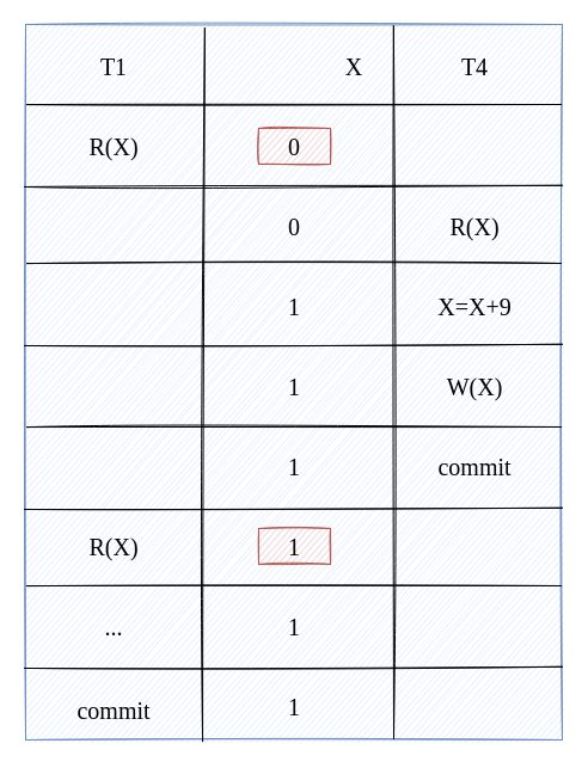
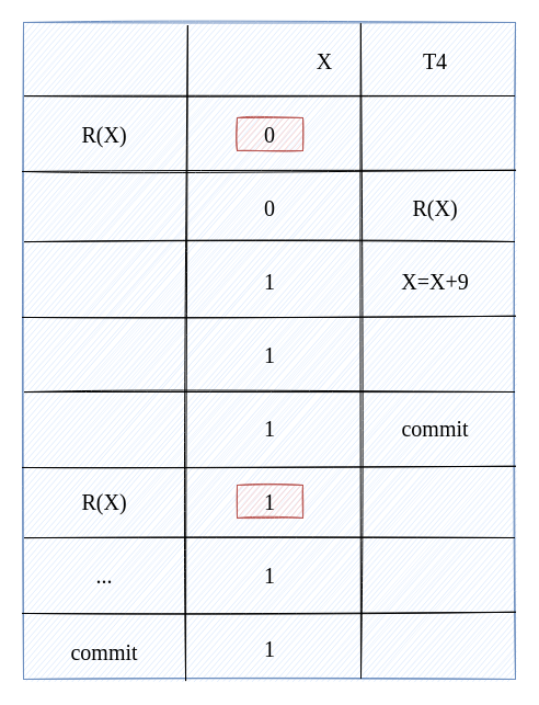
- <mxCell id="13" value="T1" style="text;html=1;strokeColor=none;fillColor=none;align=center;verticalAlign=middle;whiteSpace=wrap;rounded=0;sketch=1;fontSize=20;fontFamily=Architects Daughter;fontSource=https%3A%2F%2Ffonts.googleapis.com%2Fcss%3Ffamily%3DArchitects%2BDaughter;" vertex="1" parent="1"><mxGeometry x="65" y="40" width="60" height="30" as="geometry" /></mxCell>
- <mxCell id="27" value="W(X)" style="text;html=1;strokeColor=none;fillColor=none;align=center;verticalAlign=middle;whiteSpace=wrap;rounded=0;sketch=1;fontSize=20;fontFamily=Architects Daughter;fontSource=https%3A%2F%2Ffonts.googleapis.com%2Fcss%3Ffamily%3DArchitects%2BDaughter;" vertex="1" parent="1"><mxGeometry x="367" y="308" width="60" height="30" as="geometry" /></mxCell>
